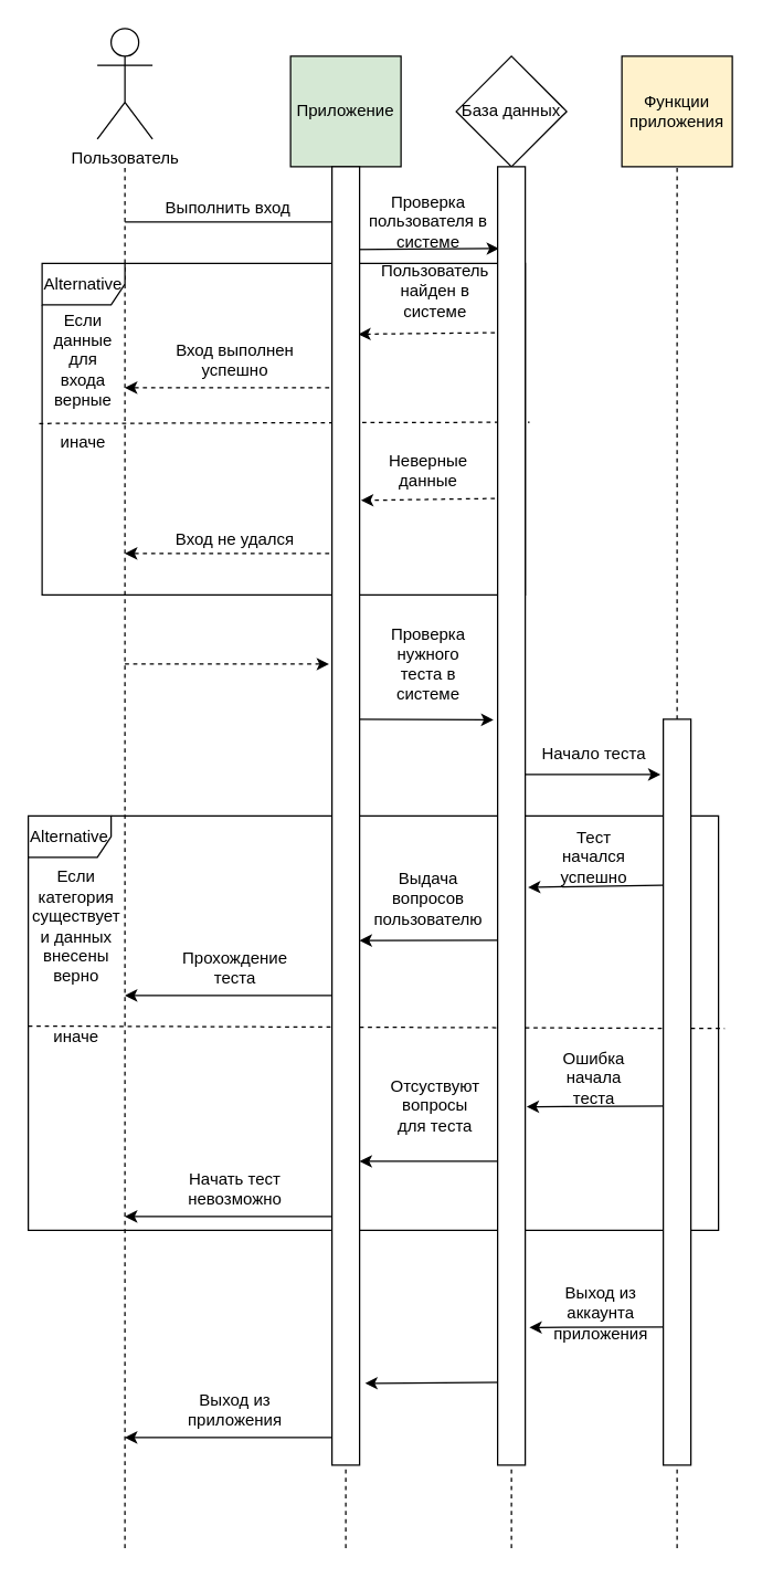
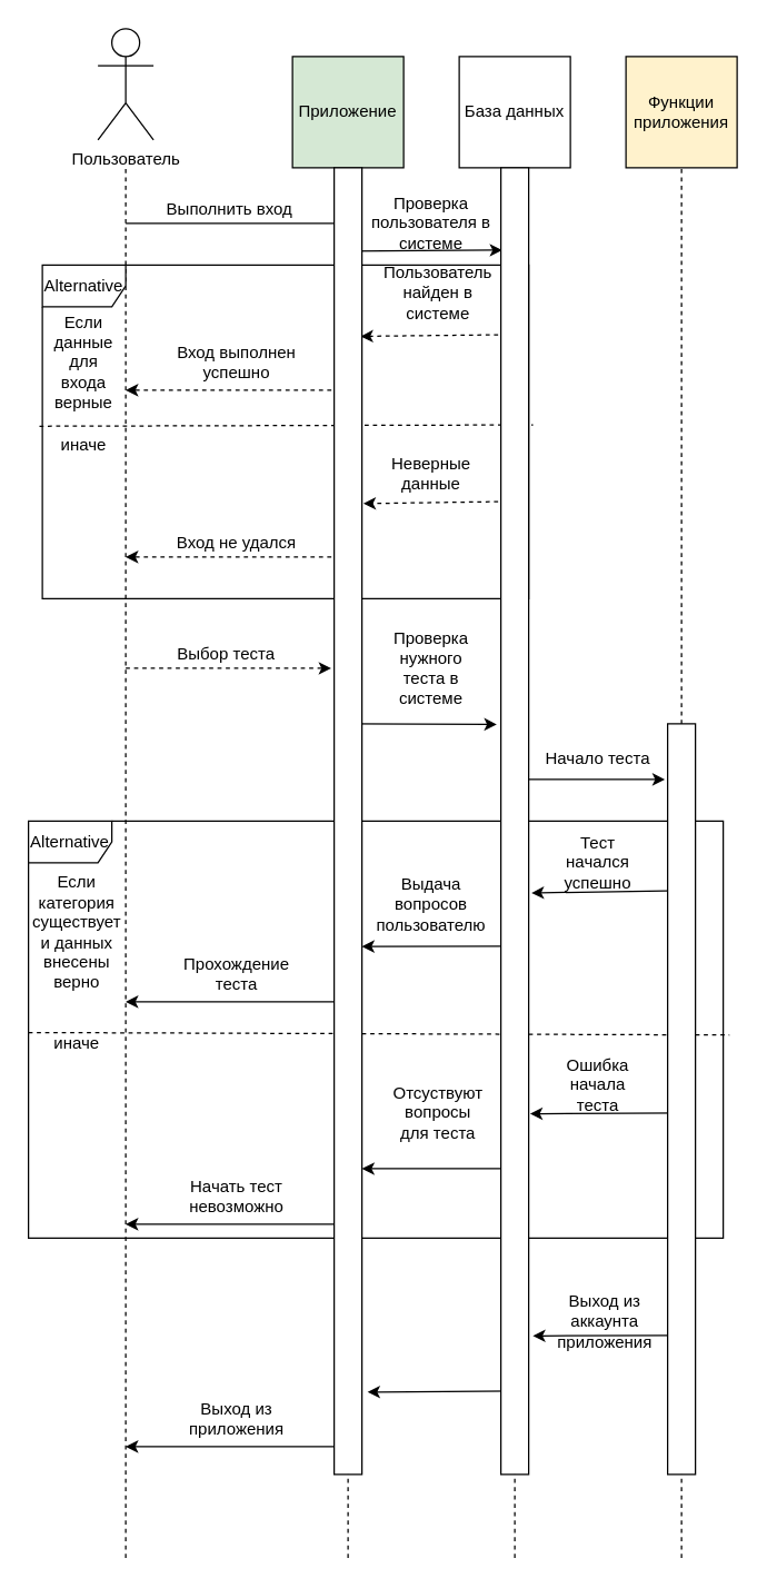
- <mxCell id="4" value="База данных" style="rhombus;whiteSpace=wrap;html=1;aspect=fixed;" parent="1" vertex="1"><mxGeometry x="330" y="40" width="80" height="80" as="geometry" /></mxCell>
+ <mxCell id="4" value="База данных" style="whiteSpace=wrap;html=1;aspect=fixed;" parent="1" vertex="1"><mxGeometry x="330" y="40" width="80" height="80" as="geometry" /></mxCell>
+ <mxCell id="54" value="Выбор теста" style="text;html=1;strokeColor=none;fillColor=none;align=center;verticalAlign=middle;whiteSpace=wrap;rounded=0;" parent="1" vertex="1"><mxGeometry x="110" y="460" width="105" height="20" as="geometry" /></mxCell>
